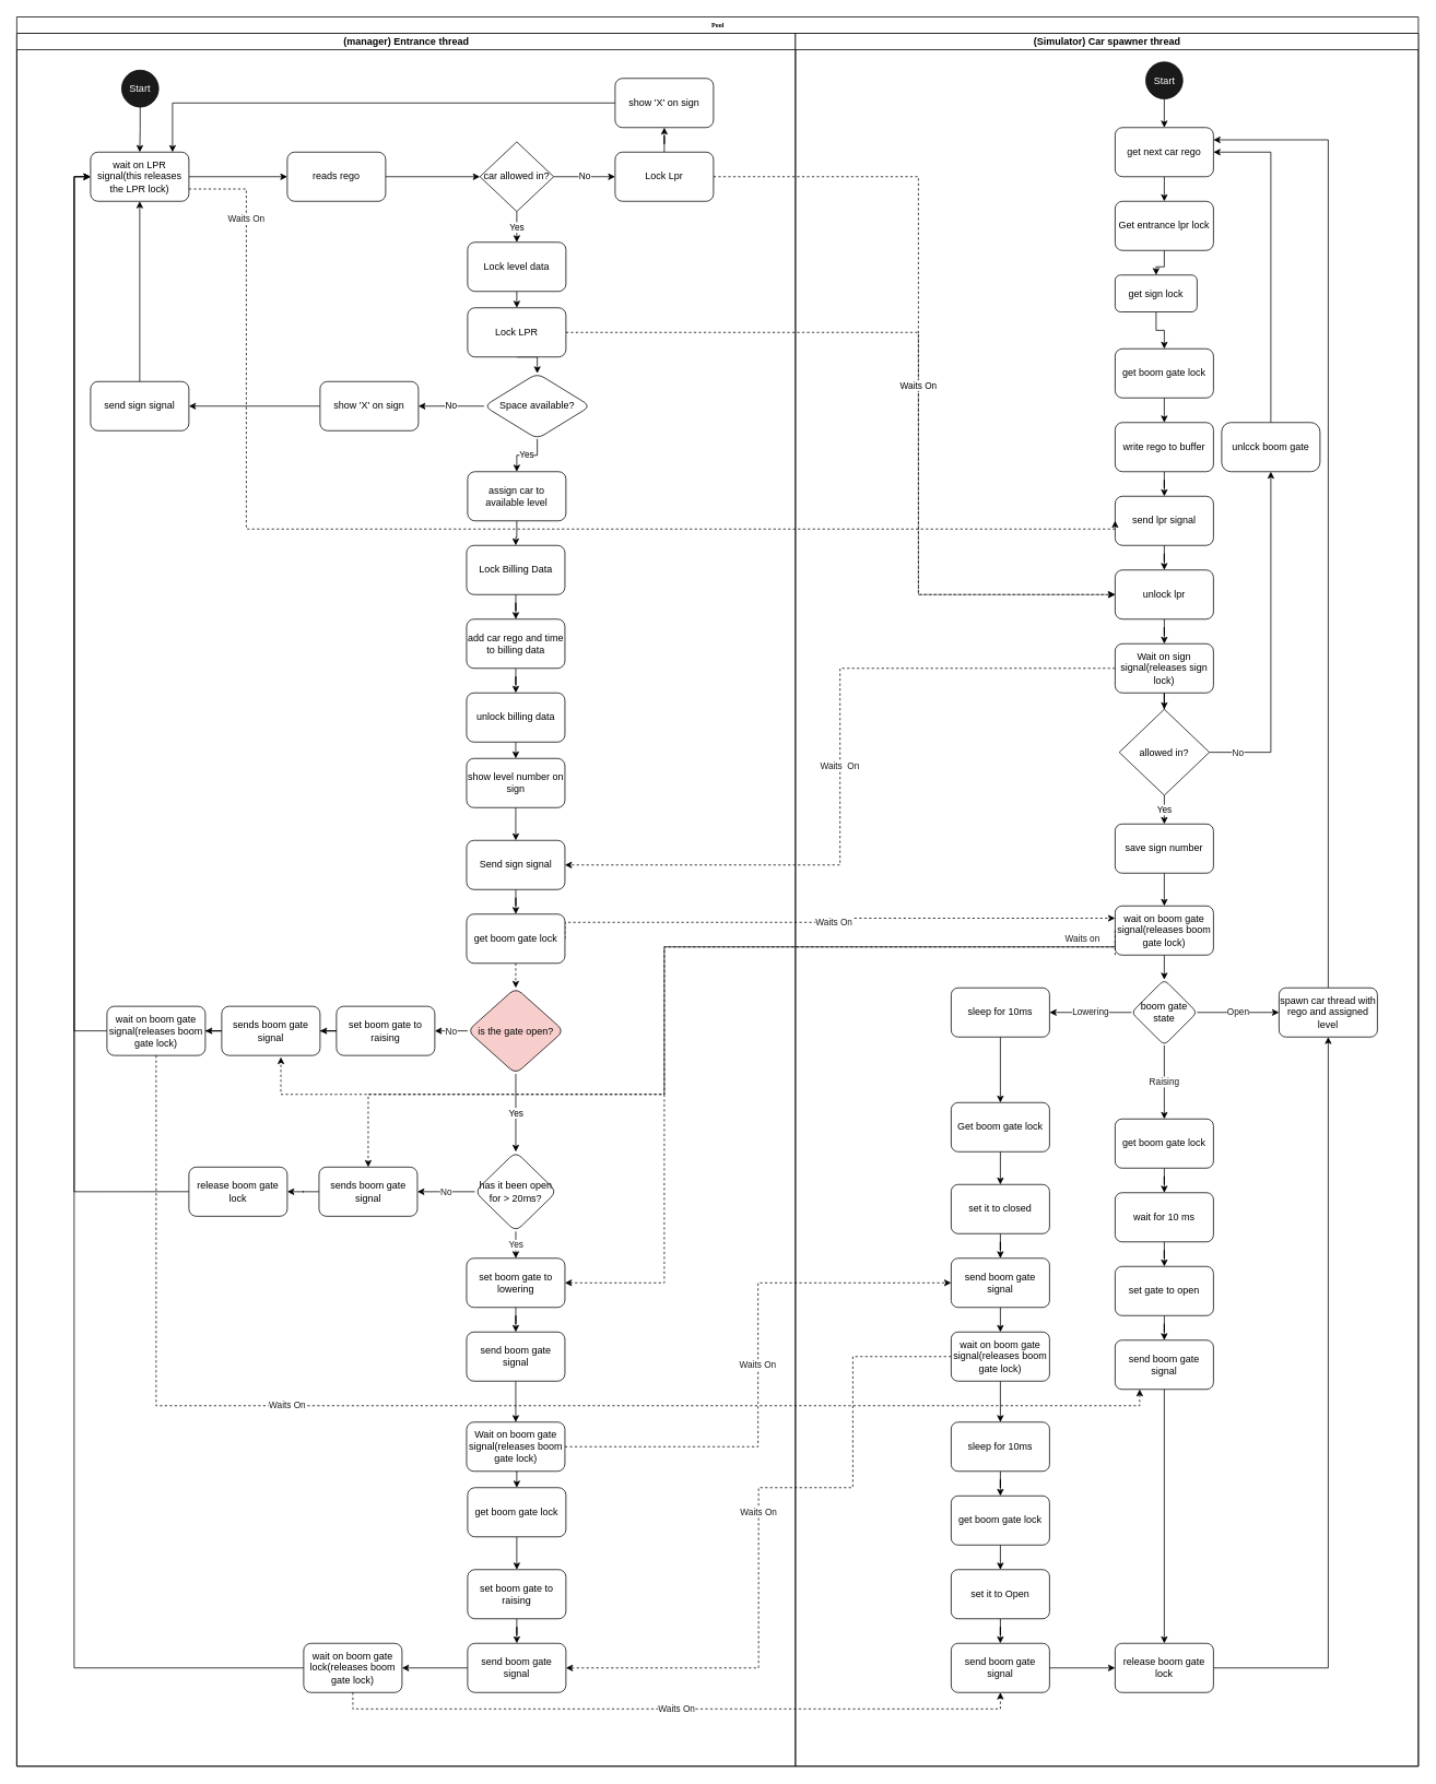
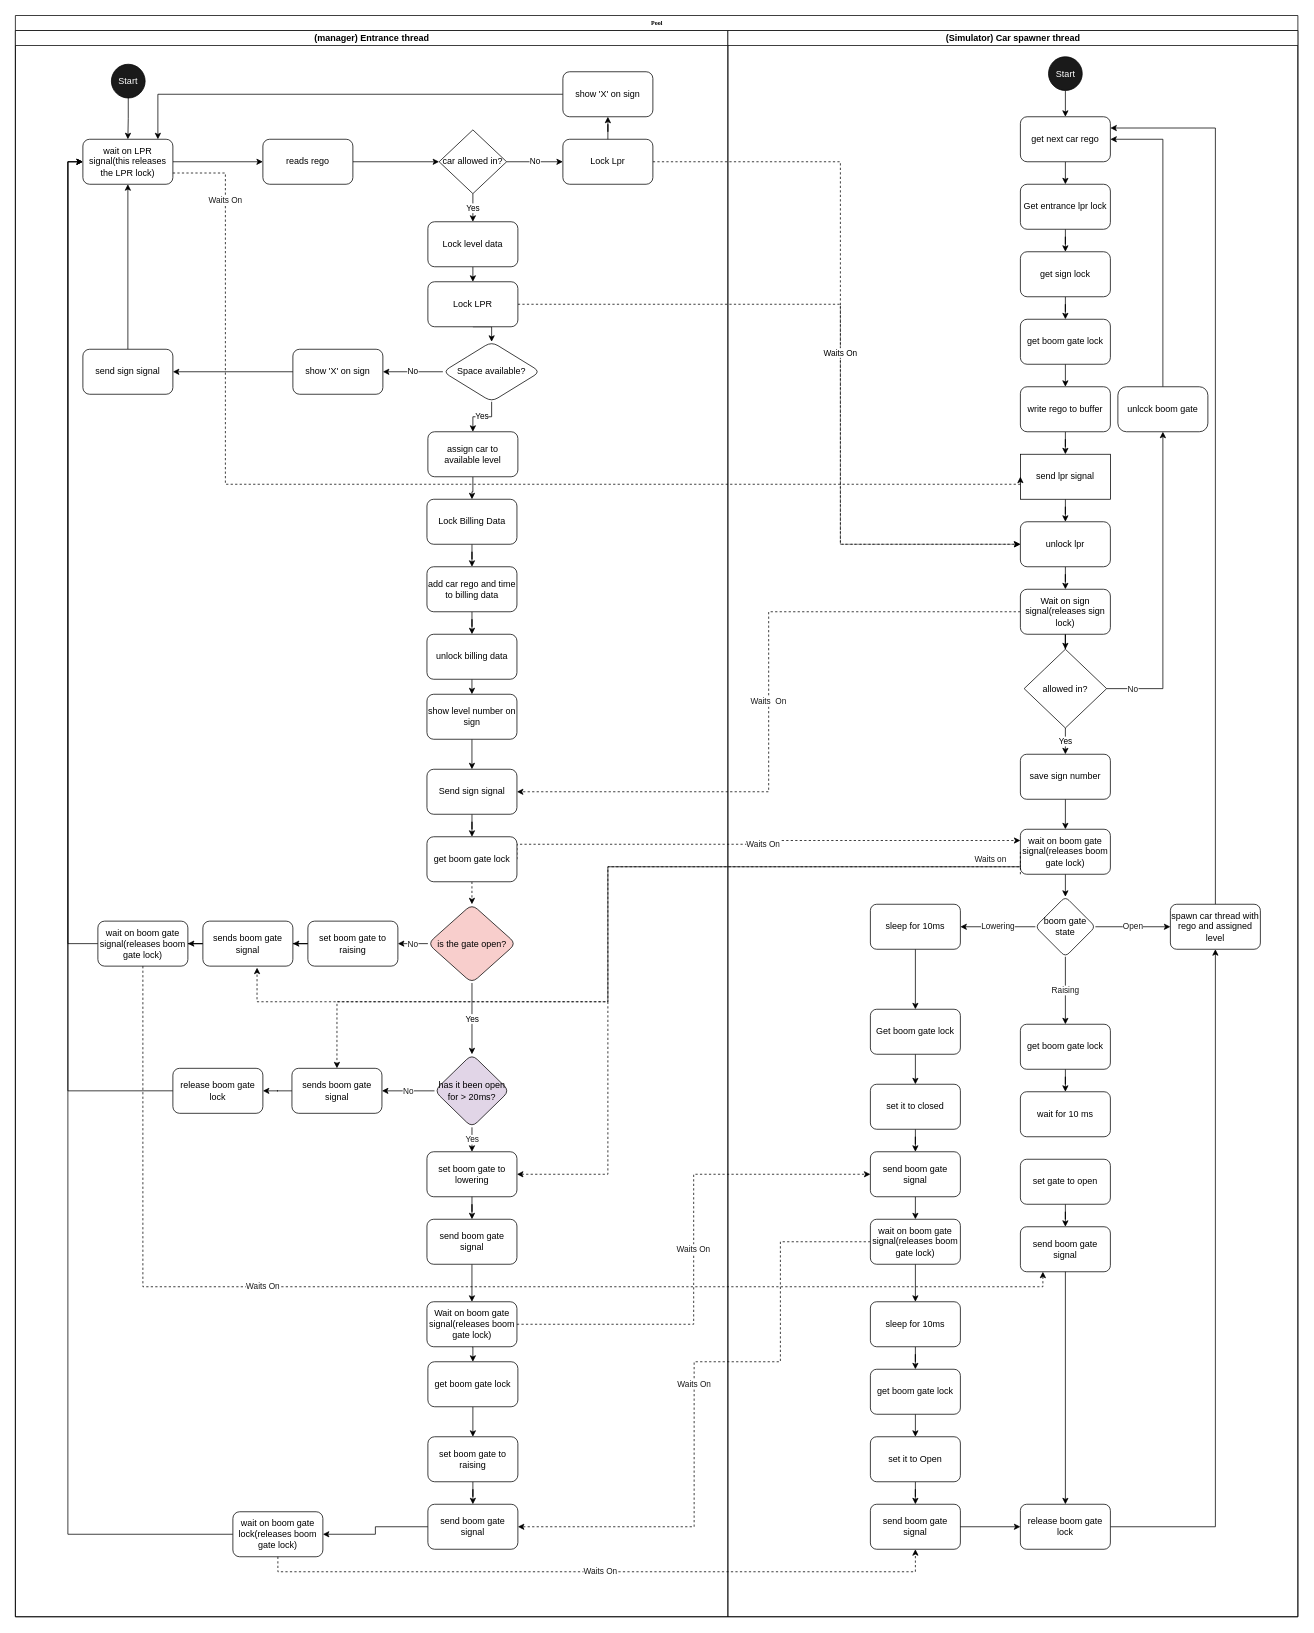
- <mxCell id="87" value="get sign lock" style="whiteSpace=wrap;html=1;rounded=1;" vertex="1" parent="77"><mxGeometry x="390" y="295" width="100" height="45" as="geometry" /></mxCell>
+ <mxCell id="87" value="get sign lock" style="whiteSpace=wrap;html=1;rounded=1;" vertex="1" parent="77"><mxGeometry x="390" y="295" width="120" height="60" as="geometry" /></mxCell>
- <mxCell id="83" value="send lpr signal" style="whiteSpace=wrap;html=1;rounded=1;" vertex="1" parent="77"><mxGeometry x="390" y="565" width="120" height="60" as="geometry" /></mxCell>
+ <mxCell id="83" value="send lpr signal" style="whiteSpace=wrap;html=1;rounded=0;" vertex="1" parent="77"><mxGeometry x="390" y="565" width="120" height="60" as="geometry" /></mxCell>
- <mxCell id="45" value="has it been open for &amp;gt; 20ms?" style="rhombus;whiteSpace=wrap;html=1;rounded=1;" vertex="1" parent="8"><mxGeometry x="558.75" y="1365" width="100" height="97.5" as="geometry" /></mxCell>
+ <mxCell id="45" value="has it been open for &amp;gt; 20ms?" style="rhombus;whiteSpace=wrap;html=1;rounded=1;fillColor=#e1d5e7;" vertex="1" parent="8"><mxGeometry x="558.75" y="1365" width="100" height="97.5" as="geometry" /></mxCell>
- <mxCell id="128" value="" style="edgeStyle=orthogonalEdgeStyle;rounded=0;jumpStyle=none;orthogonalLoop=1;jettySize=auto;html=1;fontColor=#1A1A1A;startArrow=none;startFill=0;endArrow=classic;endFill=1;" edge="1" parent="77" source="129" target="131"><mxGeometry relative="1" as="geometry" /></mxCell>
- <mxCell id="69" value="wait on boom gate lock(releases boom gate lock)" style="whiteSpace=wrap;html=1;rounded=1;" vertex="1" parent="8"><mxGeometry x="350" y="1965" width="120" height="60" as="geometry" /></mxCell>
+ <mxCell id="69" value="wait on boom gate lock(releases boom gate lock)" style="whiteSpace=wrap;html=1;rounded=1;" vertex="1" parent="8"><mxGeometry x="290" y="1975" width="120" height="60" as="geometry" /></mxCell>
